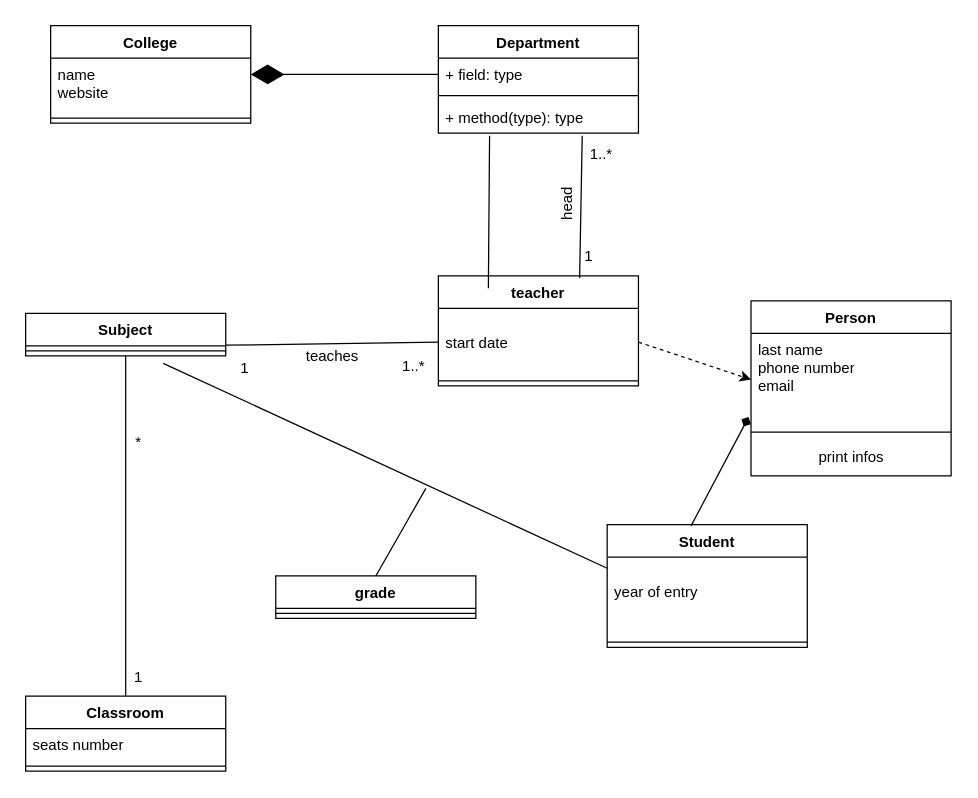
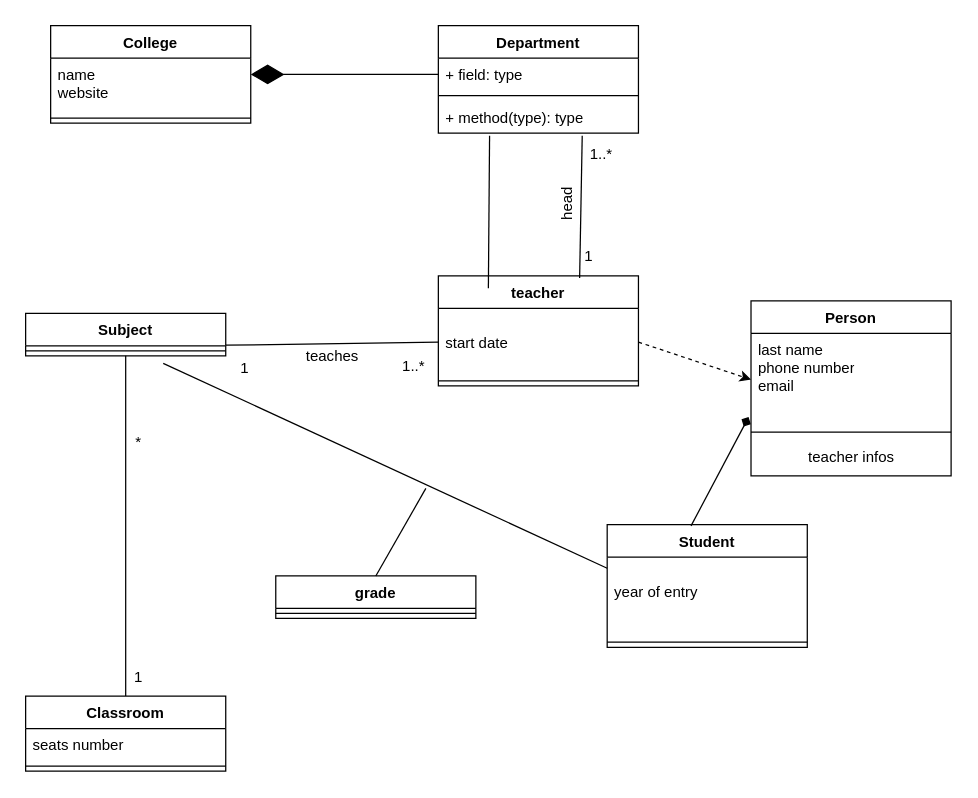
- <mxCell id="39" value="print infos" style="text;html=1;align=center;verticalAlign=middle;resizable=0;points=[];autosize=1;strokeColor=none;fillColor=none;" parent="36" vertex="1"><mxGeometry y="110" width="160" height="30" as="geometry" /></mxCell>
+ <mxCell id="39" value="teacher infos" style="text;html=1;align=center;verticalAlign=middle;resizable=0;points=[];autosize=1;strokeColor=none;fillColor=none;" parent="36" vertex="1"><mxGeometry y="110" width="160" height="30" as="geometry" /></mxCell>
